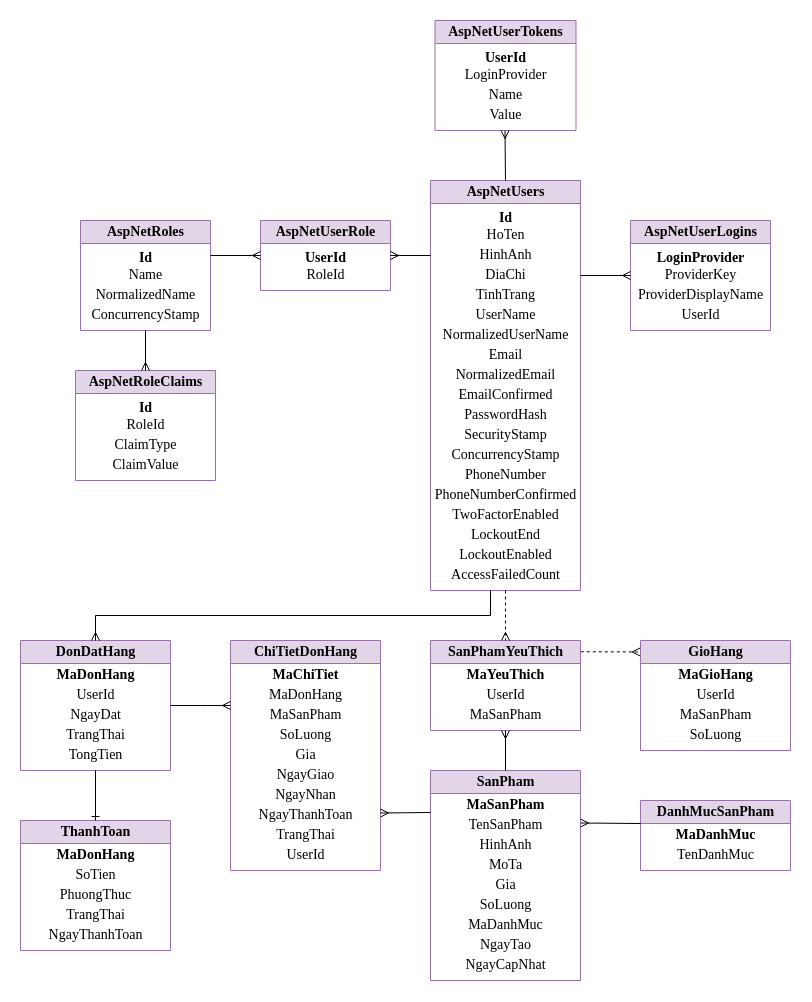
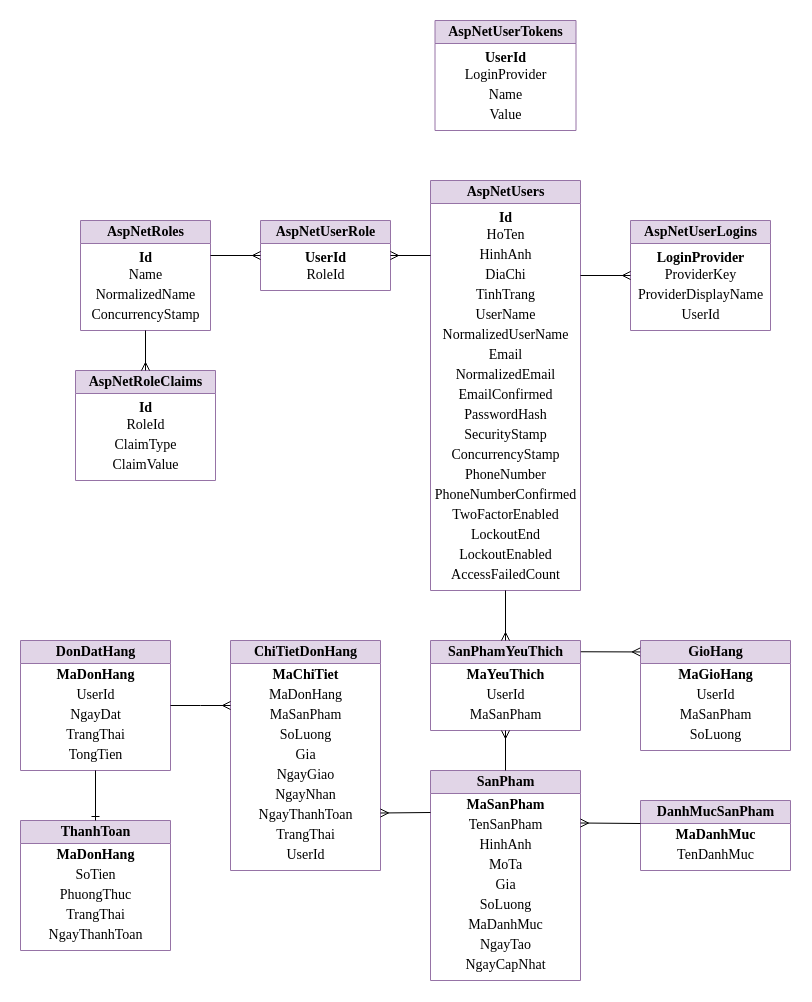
- <mxCell id="91" value="" style="fontSize=12;html=1;endArrow=ERmany;rounded=0;entryX=0.5;entryY=1;entryDx=0;entryDy=0;exitX=0.5;exitY=0;exitDx=0;exitDy=0;" edge="1" parent="1" source="12" target="42"><mxGeometry width="100" height="100" relative="1" as="geometry"><mxPoint x="590" y="285" as="sourcePoint" /><mxPoint x="660" y="285" as="targetPoint" /></mxGeometry></mxCell>
- <mxCell id="95" value="" style="fontSize=12;html=1;endArrow=ERmany;rounded=0;entryX=0.5;entryY=0;entryDx=0;entryDy=0;exitX=0.25;exitY=1;exitDx=0;exitDy=0;edgeStyle=orthogonalEdgeStyle;" edge="1" parent="1" source="31" target="66"><mxGeometry width="100" height="100" relative="1" as="geometry"><mxPoint x="155" y="340" as="sourcePoint" /><mxPoint x="155" y="380" as="targetPoint" /></mxGeometry></mxCell>
- <mxCell id="98" value="" style="fontSize=12;html=1;endArrow=ERmany;rounded=0;entryX=0.5;entryY=0;entryDx=0;entryDy=0;exitX=0.5;exitY=1;exitDx=0;exitDy=0;edgeStyle=orthogonalEdgeStyle;dashed=1;" edge="1" parent="1" source="31" target="45"><mxGeometry width="100" height="100" relative="1" as="geometry"><mxPoint x="500" y="600" as="sourcePoint" /><mxPoint x="105" y="650" as="targetPoint" /></mxGeometry></mxCell>
+ <mxCell id="98" value="" style="fontSize=12;html=1;endArrow=ERmany;rounded=0;entryX=0.5;entryY=0;entryDx=0;entryDy=0;exitX=0.5;exitY=1;exitDx=0;exitDy=0;edgeStyle=orthogonalEdgeStyle;" edge="1" parent="1" source="31" target="45"><mxGeometry width="100" height="100" relative="1" as="geometry"><mxPoint x="500" y="600" as="sourcePoint" /><mxPoint x="105" y="650" as="targetPoint" /></mxGeometry></mxCell>
- <mxCell id="101" value="" style="fontSize=12;html=1;endArrow=ERmany;rounded=0;entryX=-0.002;entryY=0.104;entryDx=0;entryDy=0;exitX=1.002;exitY=0.125;exitDx=0;exitDy=0;exitPerimeter=0;entryPerimeter=0;dashed=1;" edge="1" parent="1" source="45" target="85"><mxGeometry width="100" height="100" relative="1" as="geometry"><mxPoint x="580" y="680" as="sourcePoint" /><mxPoint x="515" y="740" as="targetPoint" /></mxGeometry></mxCell>
+ <mxCell id="101" value="" style="fontSize=12;html=1;endArrow=ERmany;rounded=0;entryX=-0.002;entryY=0.104;entryDx=0;entryDy=0;exitX=1.002;exitY=0.125;exitDx=0;exitDy=0;exitPerimeter=0;entryPerimeter=0;" edge="1" parent="1" source="45" target="85"><mxGeometry width="100" height="100" relative="1" as="geometry"><mxPoint x="580" y="680" as="sourcePoint" /><mxPoint x="515" y="740" as="targetPoint" /></mxGeometry></mxCell>
